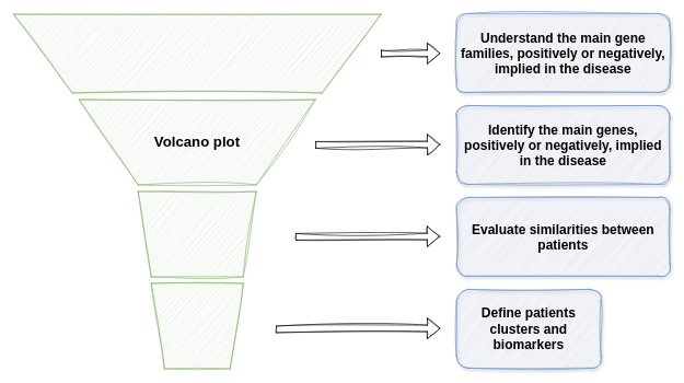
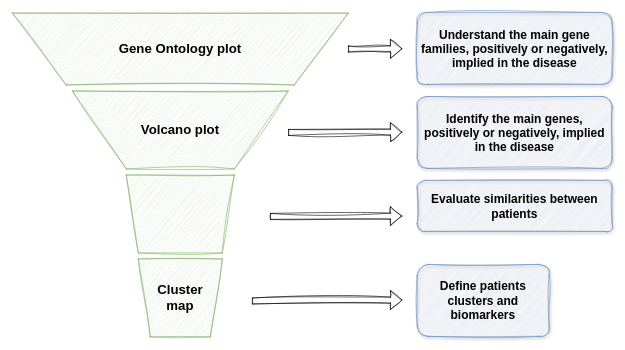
+ <mxCell id="6" value="Gene Ontology plot" style="text;strokeColor=none;align=center;fillColor=none;html=1;verticalAlign=middle;whiteSpace=wrap;rounded=0;fontStyle=1;fontSize=22;" vertex="1" parent="1"><mxGeometry x="100" y="21" width="400" height="120" as="geometry" /></mxCell>
- <mxCell id="11" value="Evaluate similarities between patients" style="rounded=1;whiteSpace=wrap;html=1;sketch=1;curveFitting=1;jiggle=2;shadow=1;fontSize=20;fillColor=#dae8fc;strokeColor=#6c8ebf;fontStyle=1" vertex="1" parent="1"><mxGeometry x="695" y="300" width="325" height="120" as="geometry" /></mxCell>
+ <mxCell id="11" value="Evaluate similarities between patients" style="rounded=1;whiteSpace=wrap;html=1;sketch=1;curveFitting=1;jiggle=2;shadow=1;fontSize=20;fillColor=#dae8fc;strokeColor=#6c8ebf;fontStyle=1" vertex="1" parent="1"><mxGeometry x="695" y="300" width="325" height="85" as="geometry" /></mxCell>
+ <mxCell id="8" value="Cluster&lt;div style=&quot;font-size: 22px;&quot;&gt;map&lt;/div&gt;" style="text;strokeColor=none;align=center;fillColor=none;html=1;verticalAlign=middle;whiteSpace=wrap;rounded=0;fontStyle=1;fontSize=22;" vertex="1" parent="1"><mxGeometry x="250" y="431" width="100" height="130" as="geometry" /></mxCell>
